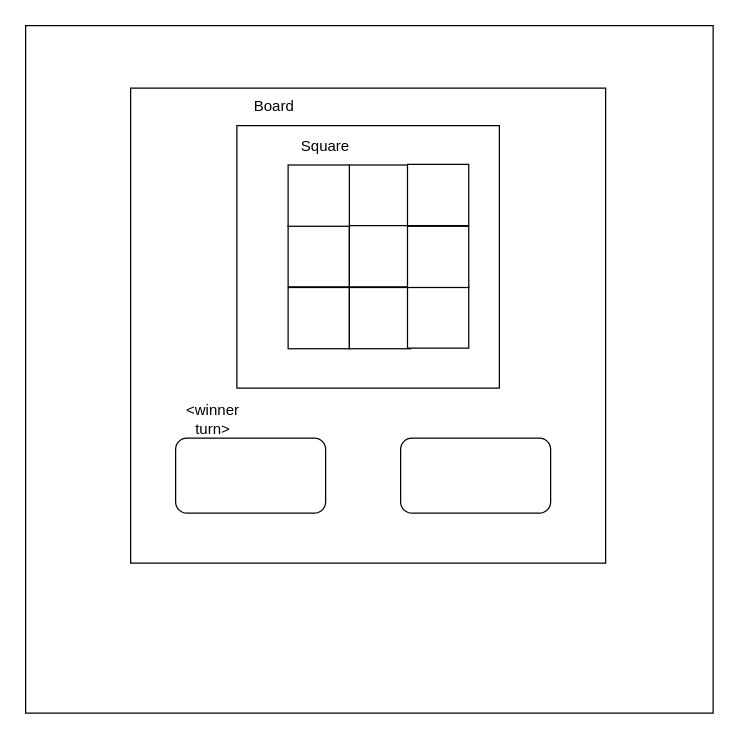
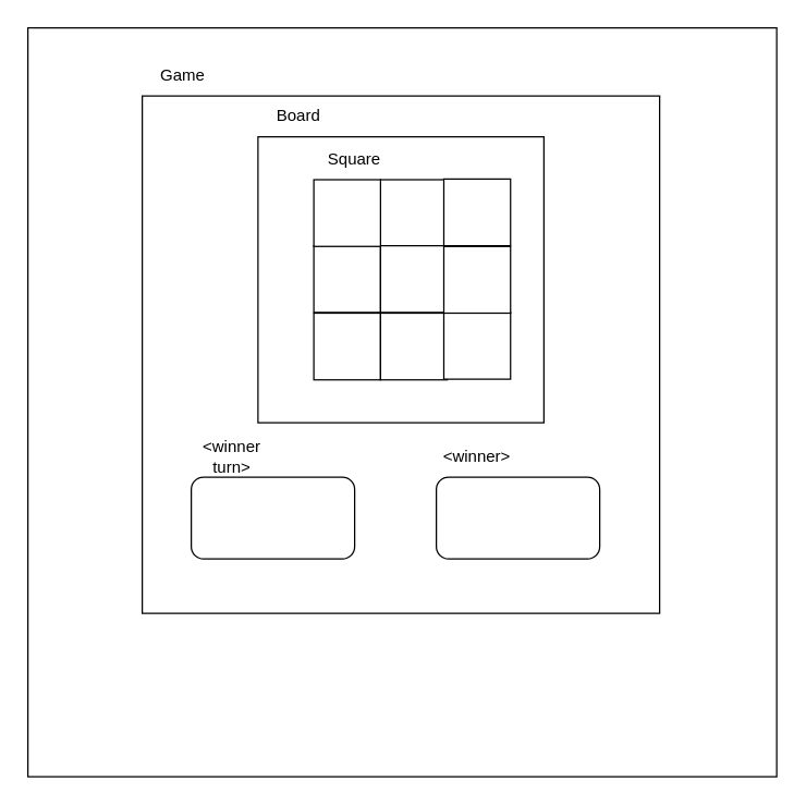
+ <mxCell id="4" value="Game" style="text;html=1;strokeColor=none;fillColor=none;align=center;verticalAlign=middle;whiteSpace=wrap;rounded=0;" vertex="1" parent="1"><mxGeometry x="104" y="40" width="60" height="30" as="geometry" /></mxCell>
+ <mxCell id="10" value="&amp;lt;winner&amp;gt;" style="text;html=1;strokeColor=none;fillColor=none;align=center;verticalAlign=middle;whiteSpace=wrap;rounded=0;" vertex="1" parent="1"><mxGeometry x="320" y="320" width="60" height="30" as="geometry" /></mxCell>
